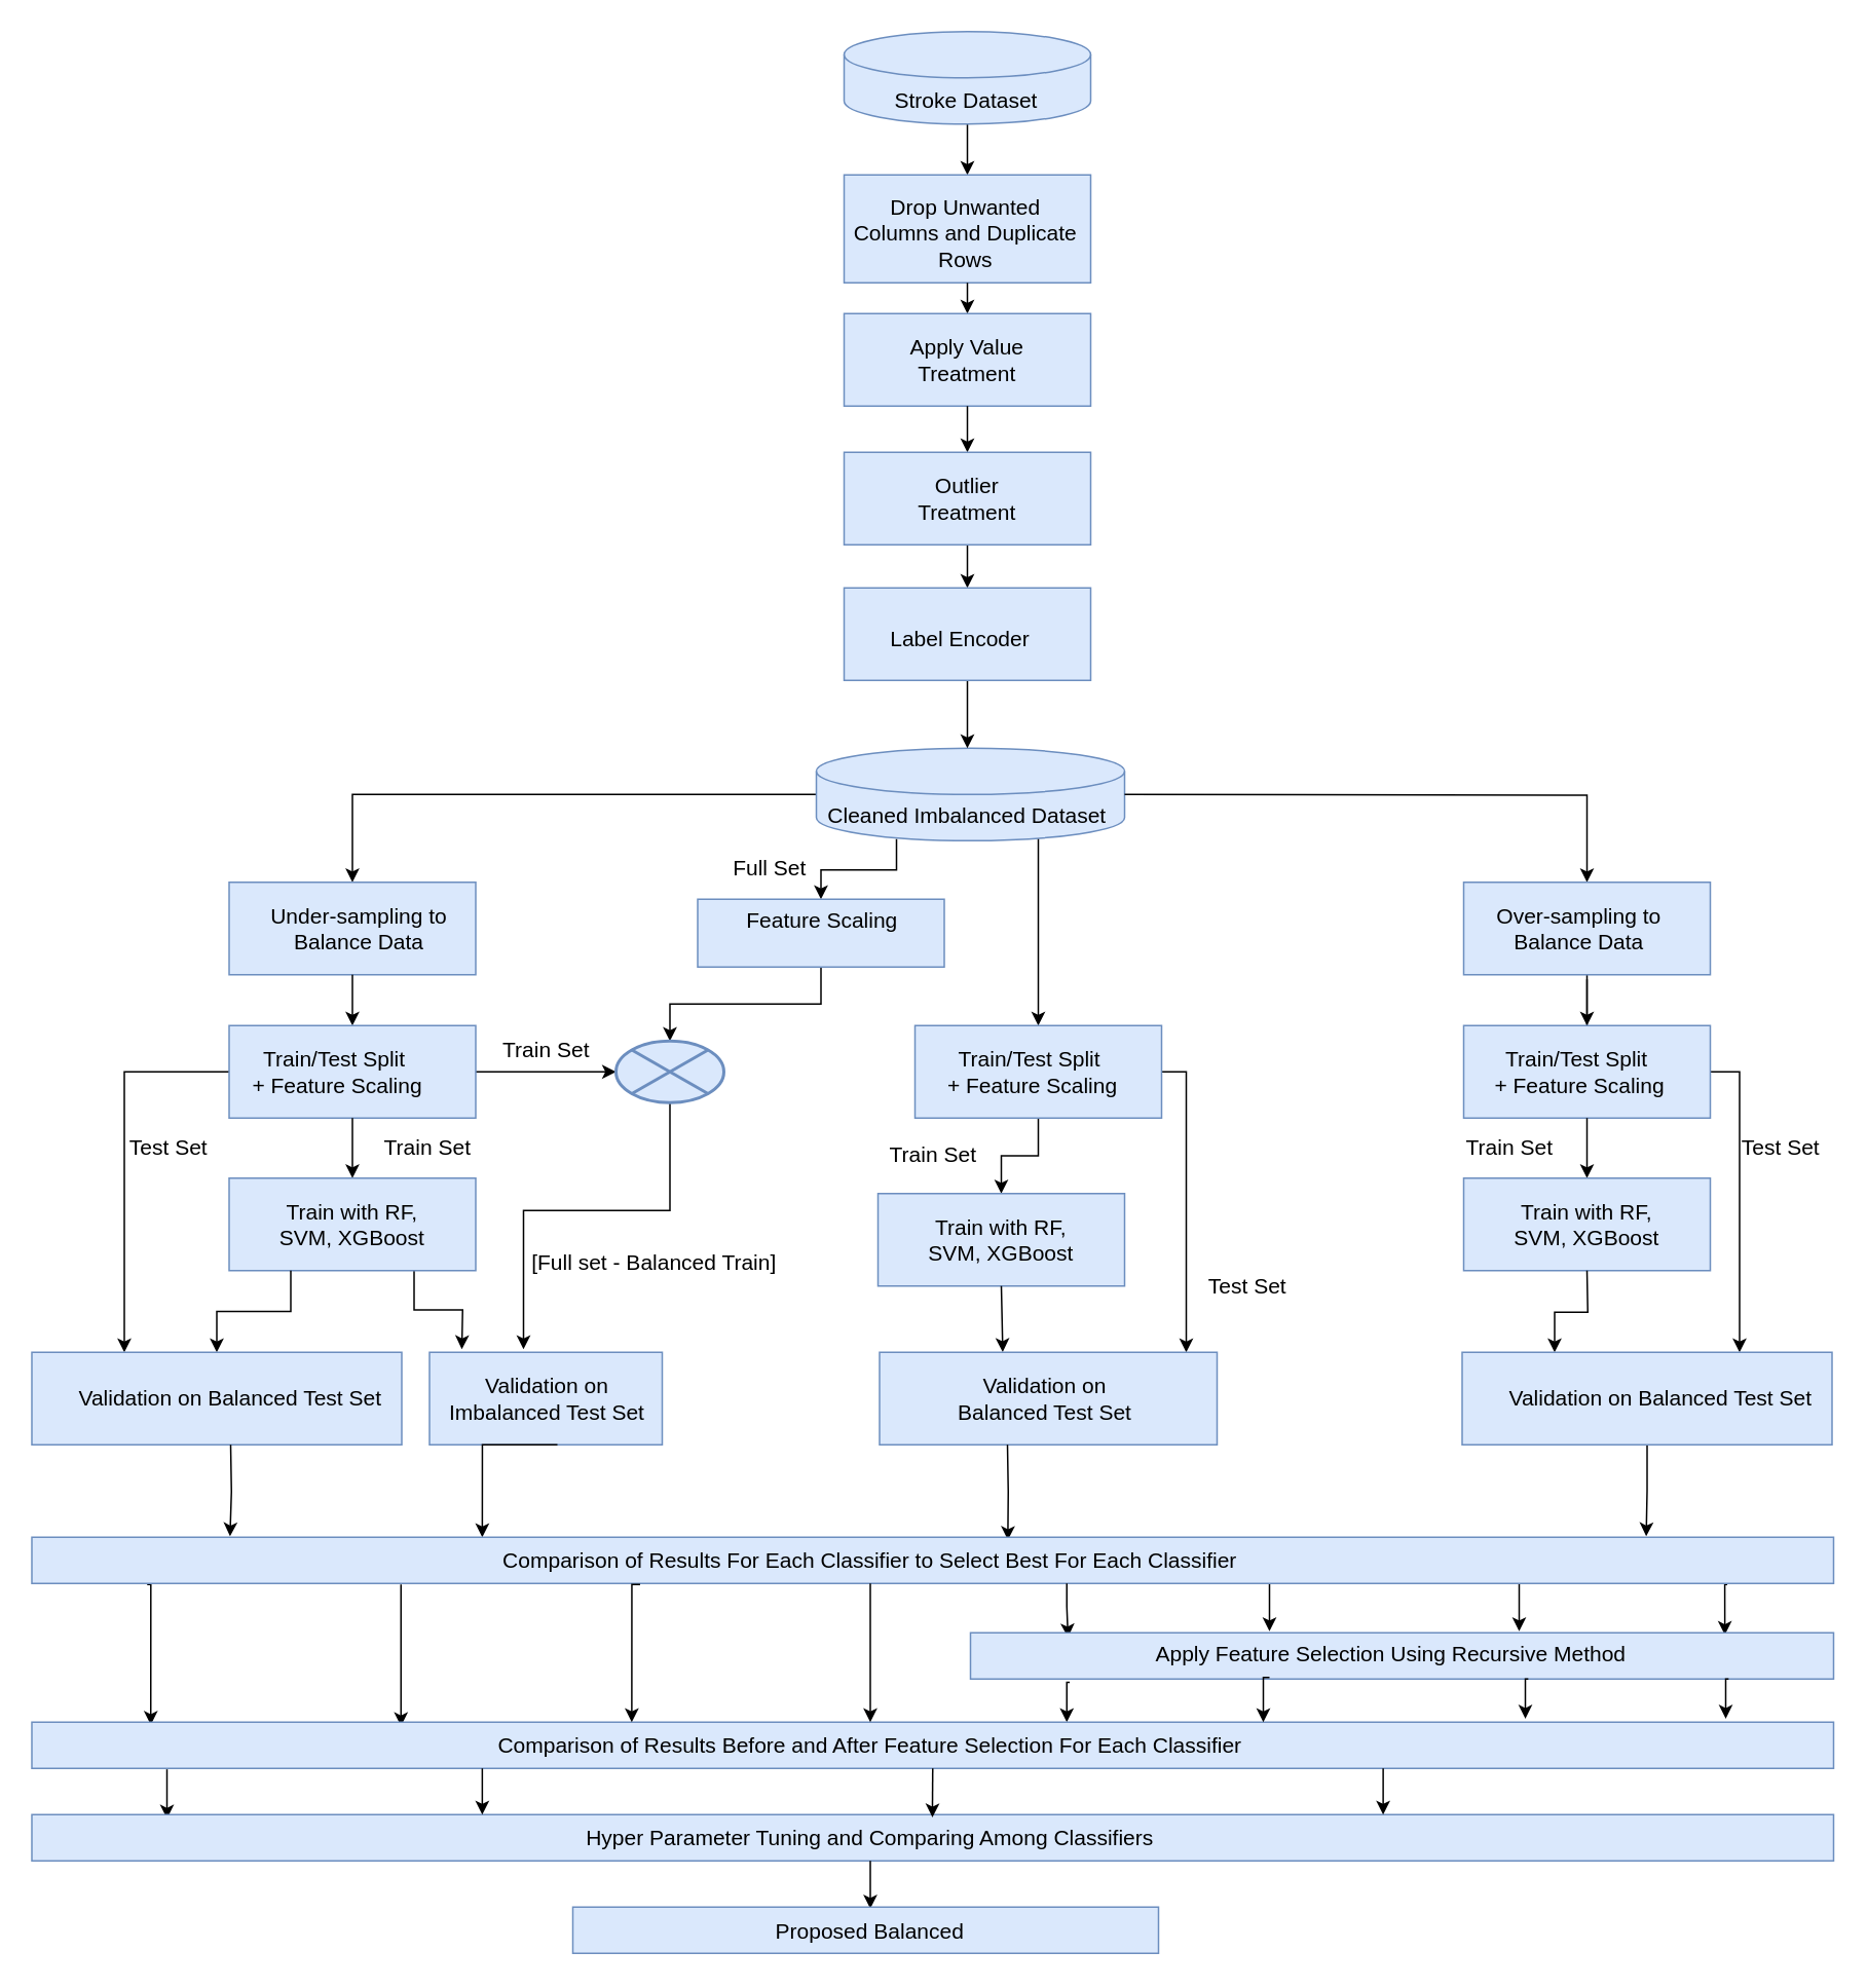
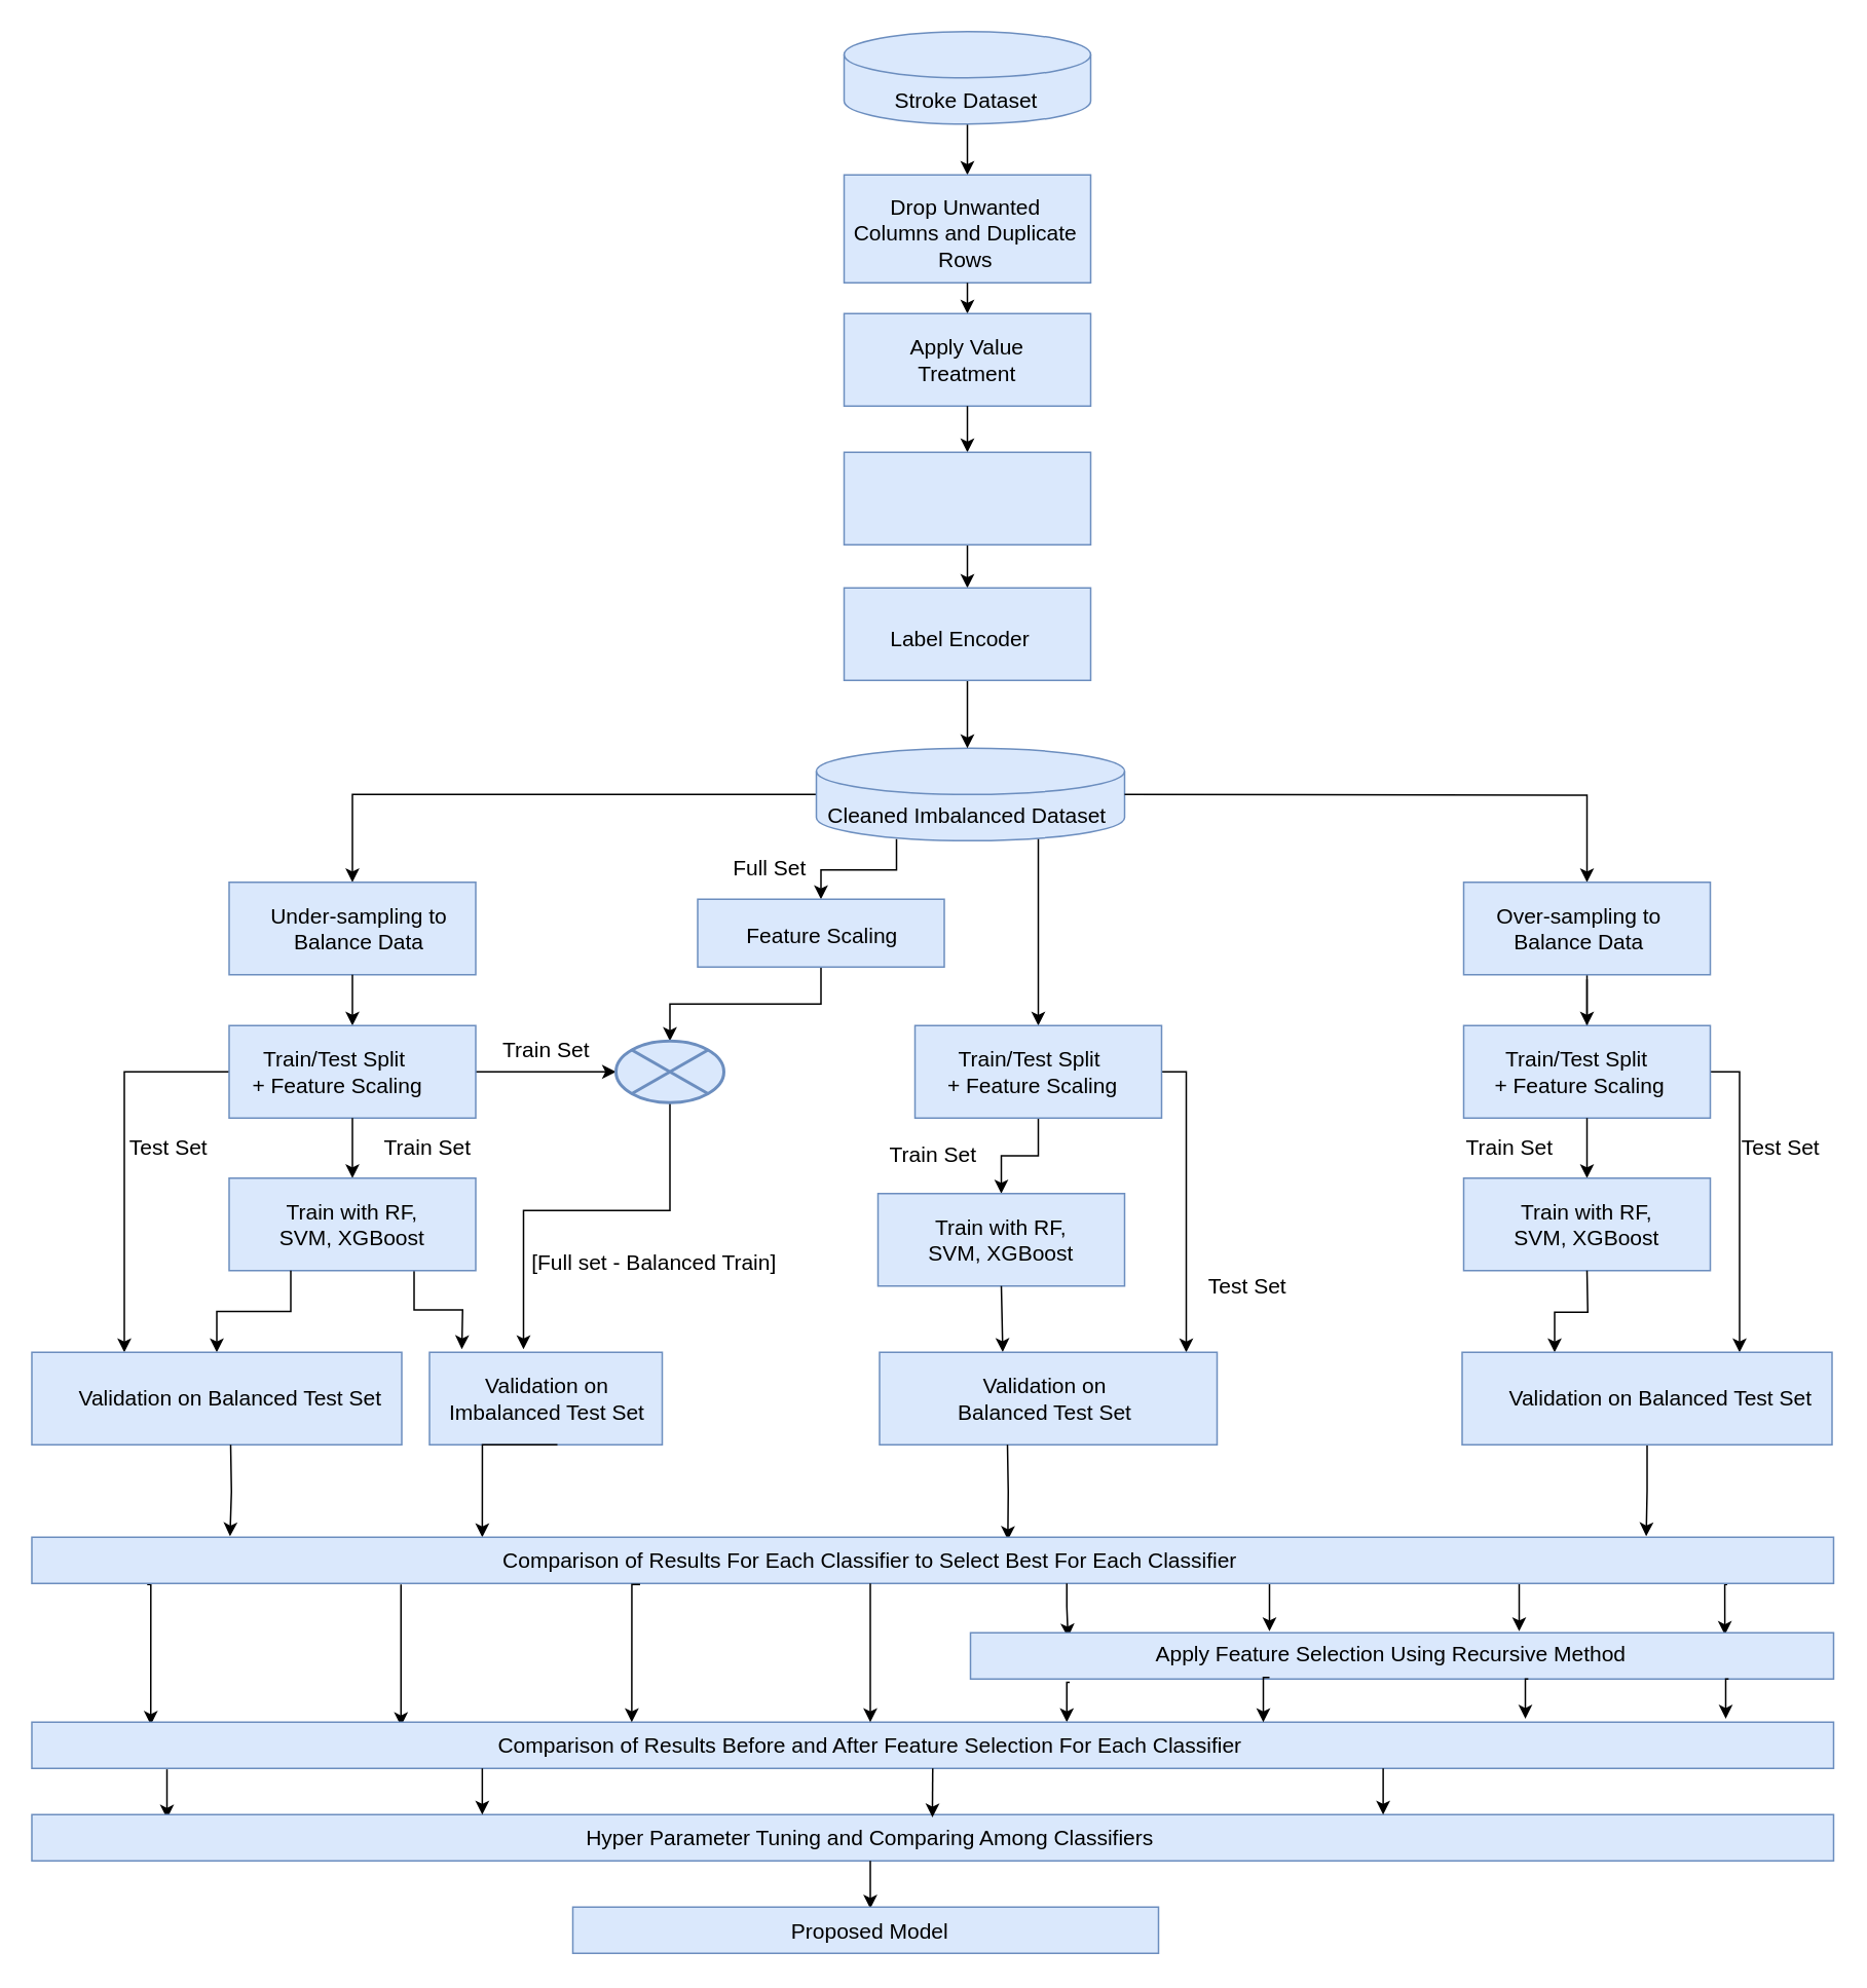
- <mxCell id="13" value="&lt;font style=&quot;font-size: 14px;&quot;&gt;Outlier Treatment&lt;/font&gt;" style="text;html=1;strokeColor=none;fillColor=none;align=center;verticalAlign=middle;whiteSpace=wrap;rounded=0;strokeWidth=2;" parent="1" vertex="1"><mxGeometry x="577" y="308" width="100" height="30" as="geometry" /></mxCell>
- <mxCell id="105" value="&lt;font style=&quot;font-size: 14px;&quot;&gt;Feature Scaling&lt;br&gt;&lt;/font&gt;" style="text;html=1;strokeColor=none;fillColor=none;align=center;verticalAlign=middle;whiteSpace=wrap;rounded=0;" vertex="1" parent="1"><mxGeometry x="473" y="585.5" width="119.5" height="22.5" as="geometry" /></mxCell>
+ <mxCell id="105" value="&lt;font style=&quot;font-size: 14px;&quot;&gt;Feature Scaling&lt;br&gt;&lt;/font&gt;" style="text;html=1;strokeColor=none;fillColor=none;align=center;verticalAlign=middle;whiteSpace=wrap;rounded=0;" vertex="1" parent="1"><mxGeometry x="473" y="595.5" width="119.5" height="22.5" as="geometry" /></mxCell>
- <mxCell id="79" value="&lt;font style=&quot;font-size: 14px;&quot;&gt;Proposed Balanced&lt;/font&gt;" style="text;html=1;strokeColor=none;fillColor=none;align=center;verticalAlign=middle;whiteSpace=wrap;rounded=0;" parent="1" vertex="1"><mxGeometry x="459" y="1238" width="210" height="30" as="geometry" /></mxCell>
+ <mxCell id="79" value="&lt;font style=&quot;font-size: 14px;&quot;&gt;Proposed Model&lt;/font&gt;" style="text;html=1;strokeColor=none;fillColor=none;align=center;verticalAlign=middle;whiteSpace=wrap;rounded=0;" parent="1" vertex="1"><mxGeometry x="459" y="1238" width="210" height="30" as="geometry" /></mxCell>
